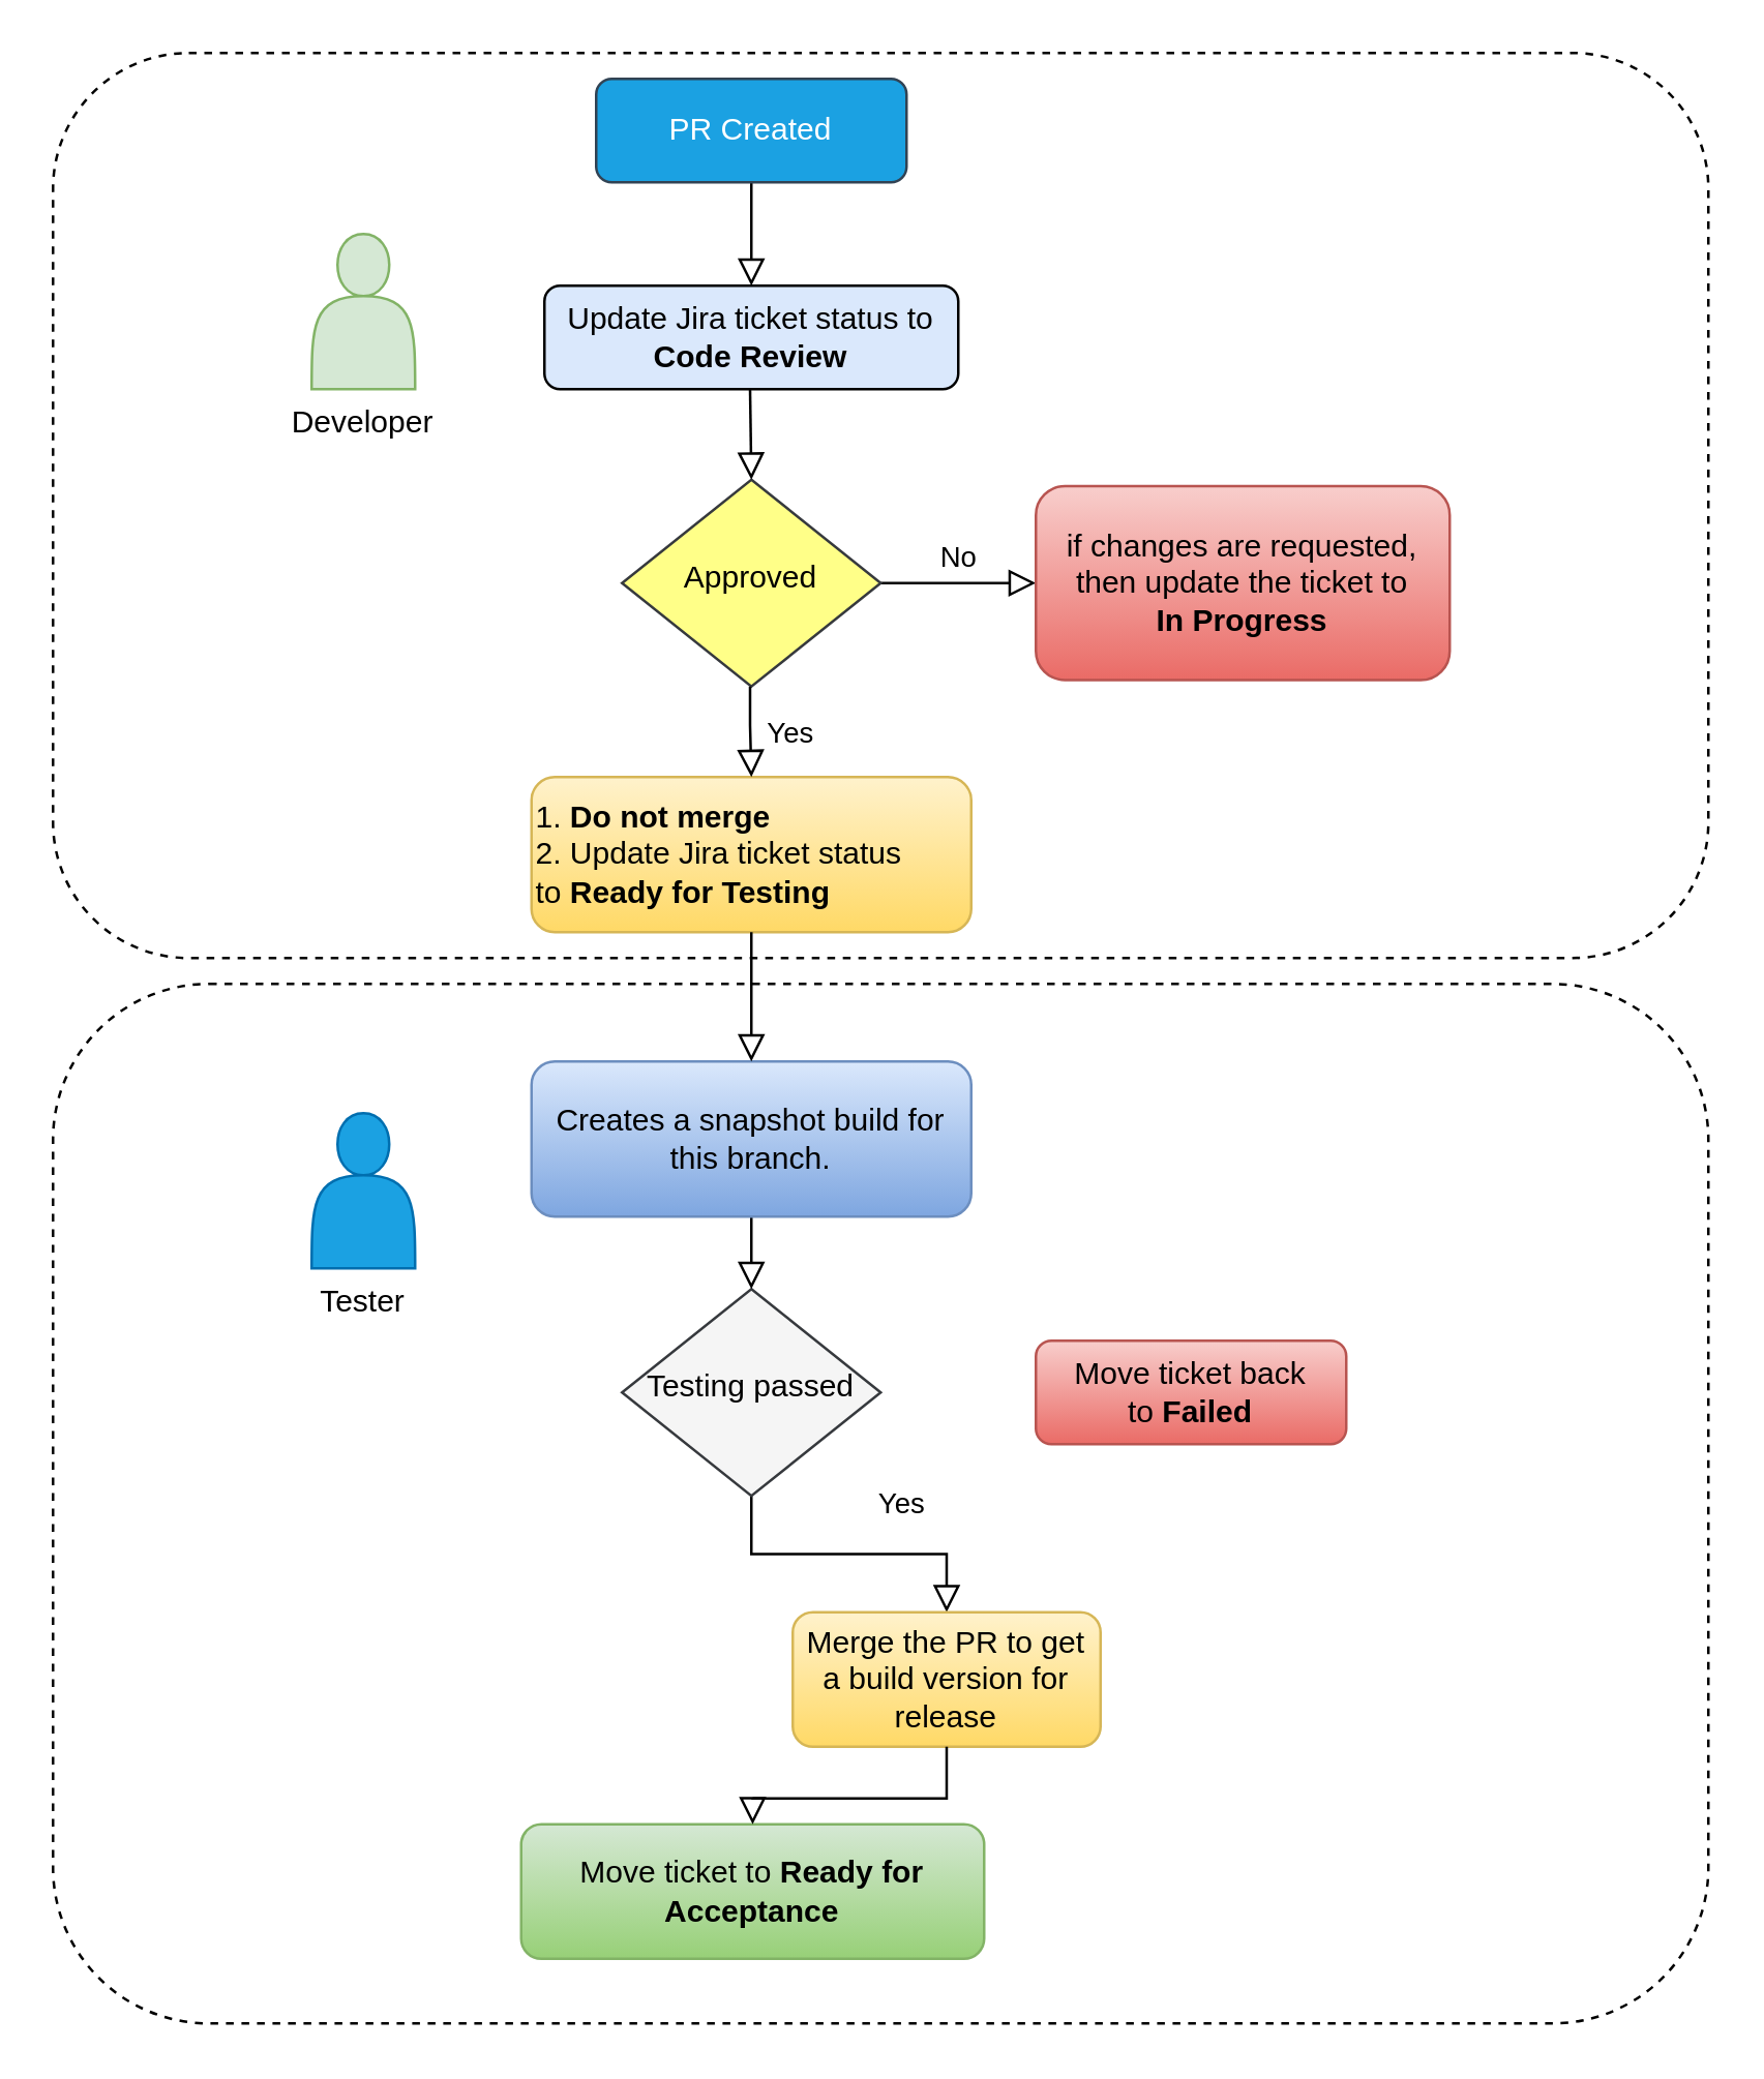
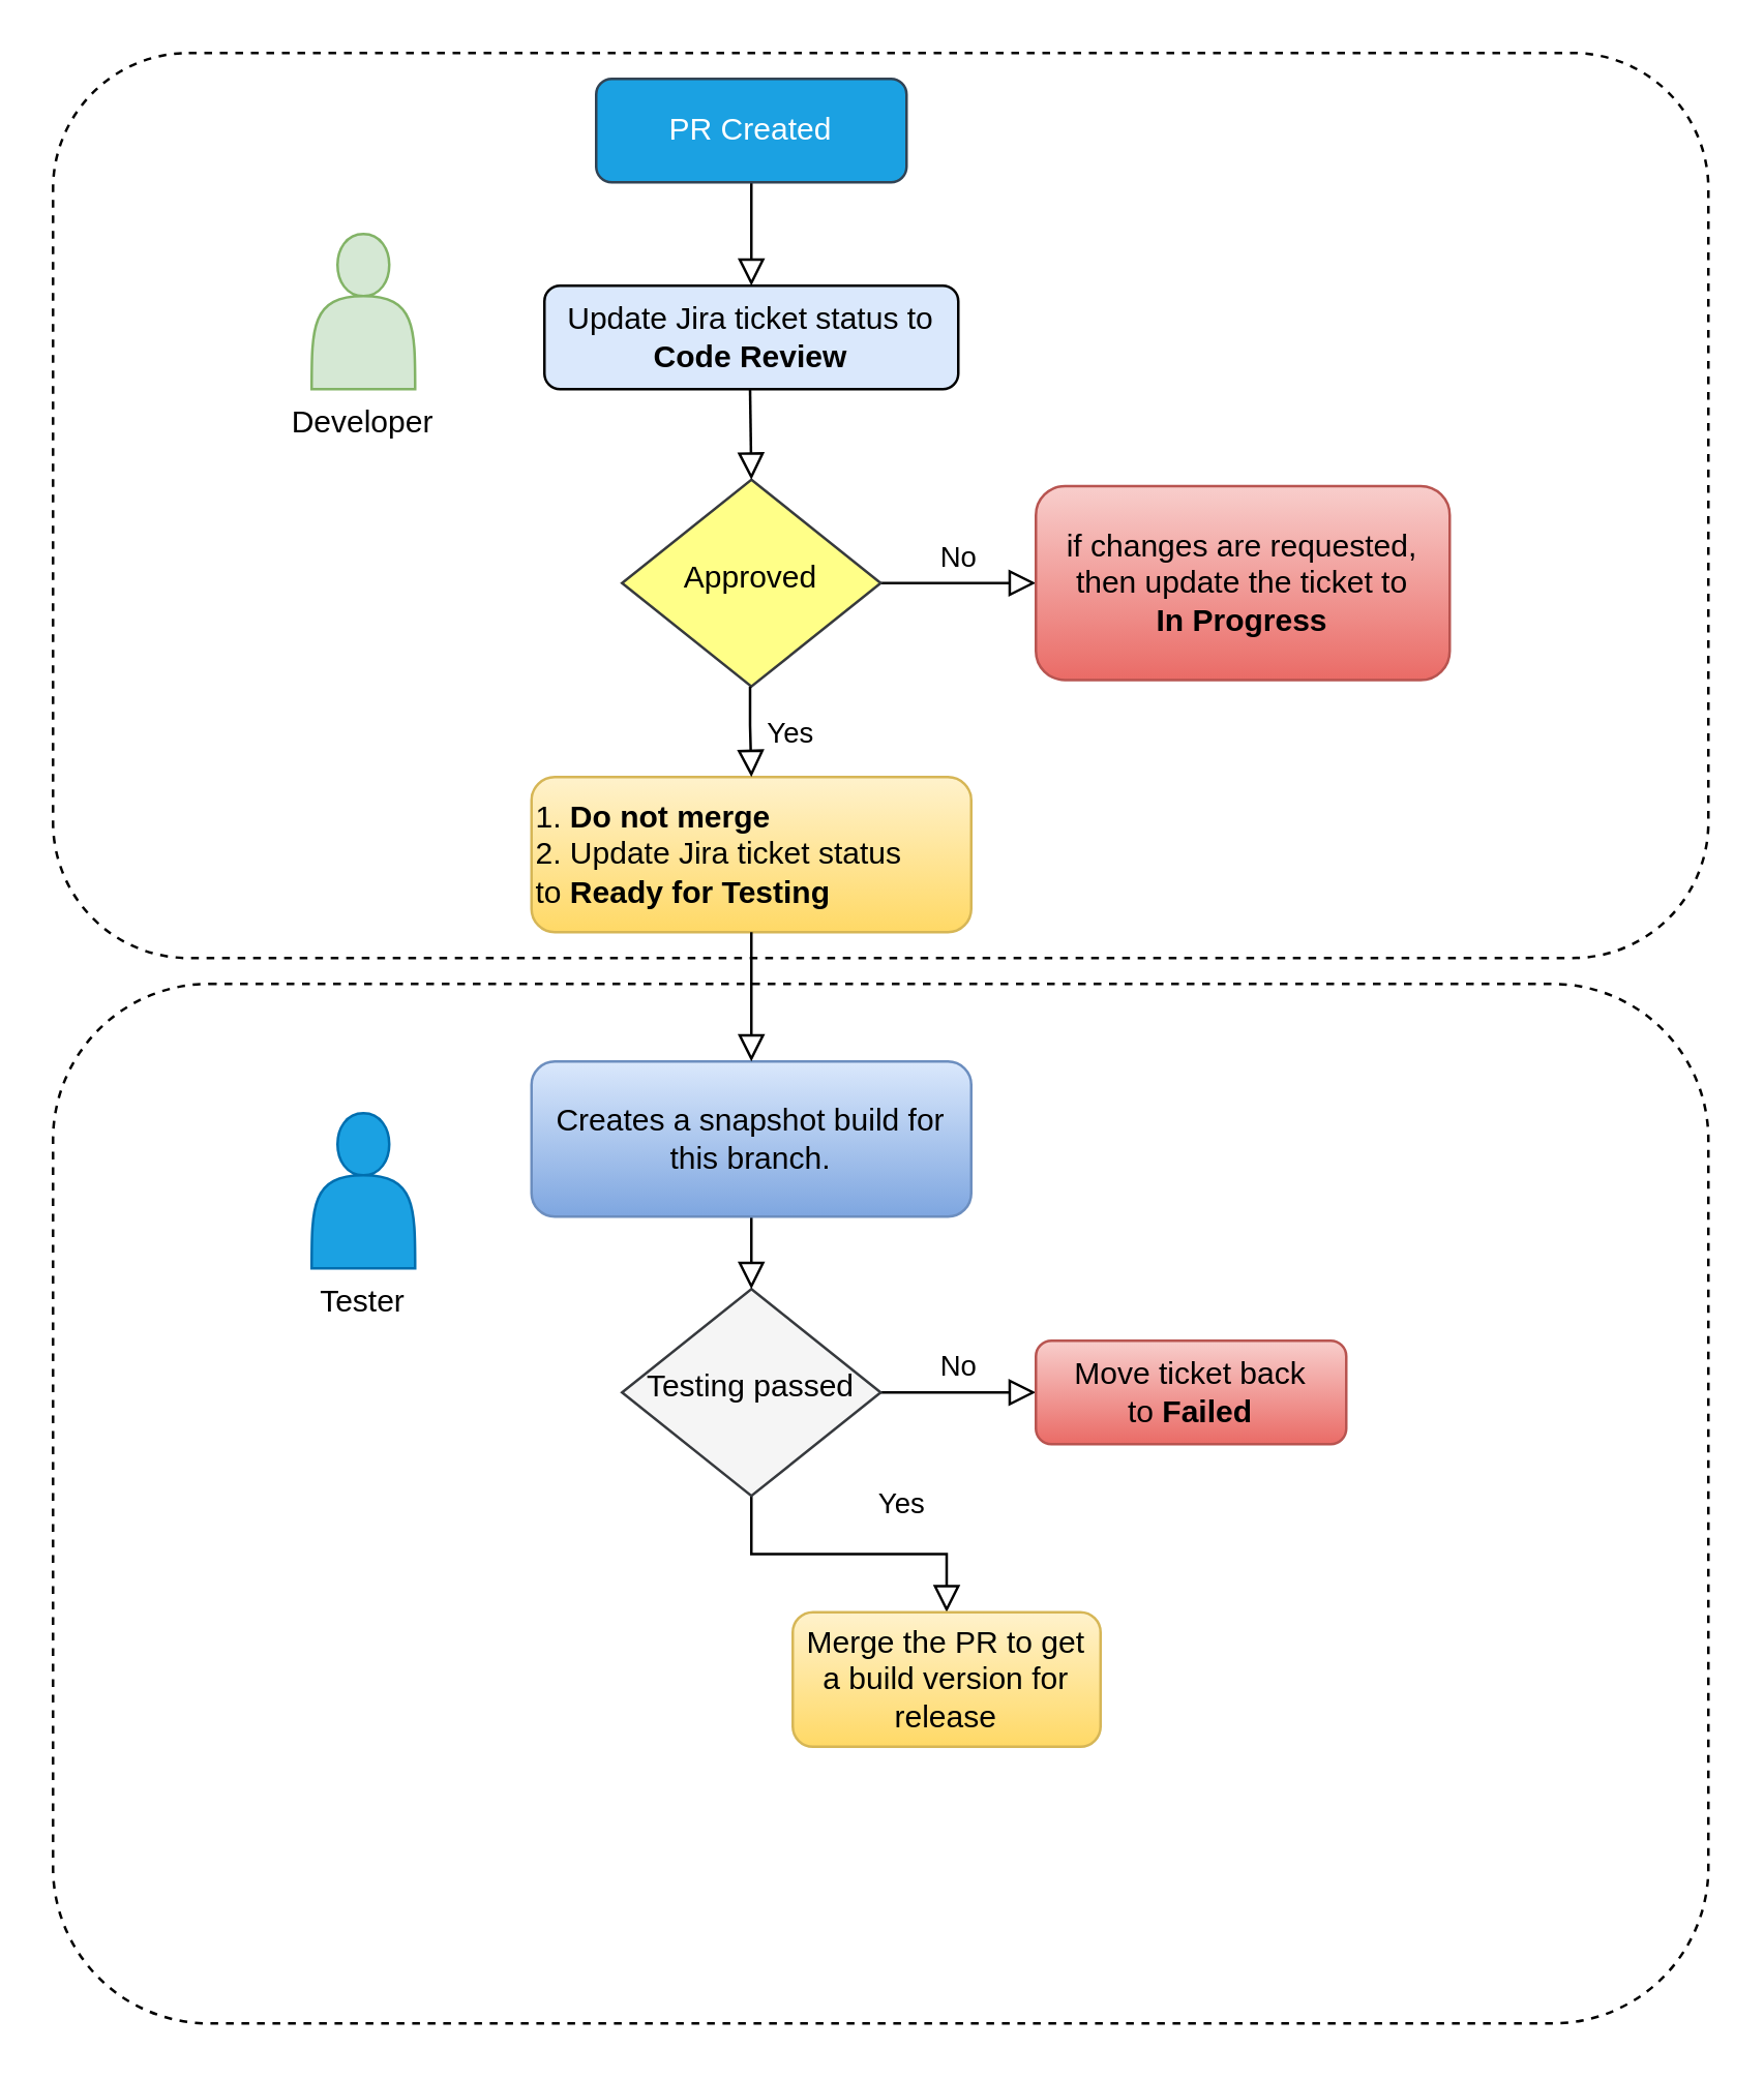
+ <mxCell id="8" value="No" style="edgeStyle=orthogonalEdgeStyle;rounded=0;html=1;jettySize=auto;orthogonalLoop=1;fontSize=11;endArrow=block;endFill=0;endSize=8;strokeWidth=1;shadow=0;labelBackgroundColor=none;" parent="1" source="9" target="11" edge="1"><mxGeometry y="10" relative="1" as="geometry"><mxPoint as="offset" /></mxGeometry></mxCell>
- <mxCell id="25" value="" style="rounded=0;html=1;jettySize=auto;orthogonalLoop=1;fontSize=11;endArrow=block;endFill=0;endSize=8;strokeWidth=1;shadow=0;labelBackgroundColor=none;edgeStyle=orthogonalEdgeStyle;entryX=0.5;entryY=0;entryDx=0;entryDy=0;exitX=0.5;exitY=1;exitDx=0;exitDy=0;" parent="1" source="10" target="24" edge="1"><mxGeometry relative="1" as="geometry"><mxPoint x="290" y="686" as="sourcePoint" /><mxPoint x="290.5" y="721" as="targetPoint" /></mxGeometry></mxCell>
- <mxCell id="24" value="Move ticket to &lt;b&gt;Ready for Acceptance&lt;/b&gt;" style="rounded=1;whiteSpace=wrap;html=1;fontSize=12;glass=0;strokeWidth=1;shadow=0;fillColor=#d5e8d4;strokeColor=#82b366;gradientColor=#97d077;" parent="1" vertex="1"><mxGeometry x="201" y="705" width="179" height="52" as="geometry" /></mxCell>
